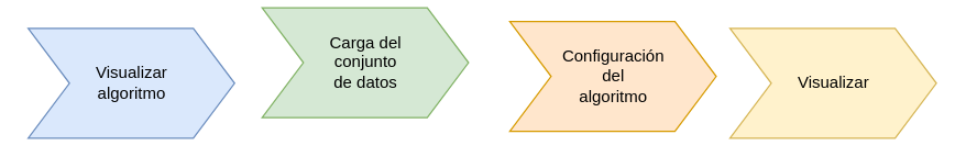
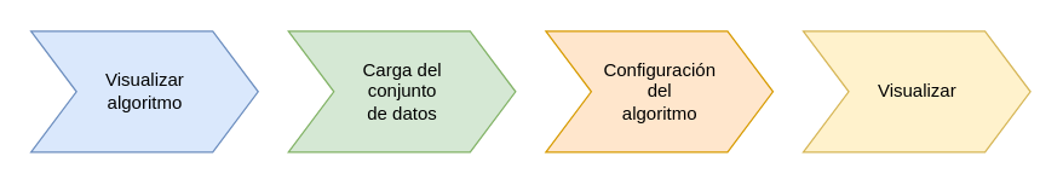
- <mxCell id="4" value="&lt;div&gt;Carga del&lt;/div&gt;&lt;div&gt;conjunto&lt;/div&gt;&lt;div&gt;de datos&lt;br&gt;&lt;/div&gt;" style="html=1;shadow=0;dashed=0;align=center;verticalAlign=middle;shape=mxgraph.arrows2.arrow;dy=0;dx=30;notch=30;fillColor=#d5e8d4;strokeColor=#82b366;" vertex="1" parent="1"><mxGeometry x="190" y="5" width="150" height="80" as="geometry" /></mxCell>
+ <mxCell id="4" value="&lt;div&gt;Carga del&lt;/div&gt;&lt;div&gt;conjunto&lt;/div&gt;&lt;div&gt;de datos&lt;br&gt;&lt;/div&gt;" style="html=1;shadow=0;dashed=0;align=center;verticalAlign=middle;shape=mxgraph.arrows2.arrow;dy=0;dx=30;notch=30;fillColor=#d5e8d4;strokeColor=#82b366;" vertex="1" parent="1"><mxGeometry x="190" y="20" width="150" height="80" as="geometry" /></mxCell>
- <mxCell id="5" value="&lt;div&gt;Configuración&lt;/div&gt;&lt;div&gt;del&lt;/div&gt;&lt;div&gt;algoritmo&lt;br&gt;&lt;/div&gt;" style="html=1;shadow=0;dashed=0;align=center;verticalAlign=middle;shape=mxgraph.arrows2.arrow;dy=0;dx=30;notch=30;fillColor=#ffe6cc;strokeColor=#d79b00;" vertex="1" parent="1"><mxGeometry x="370" y="15" width="150" height="80" as="geometry" /></mxCell>
+ <mxCell id="5" value="&lt;div&gt;Configuración&lt;/div&gt;&lt;div&gt;del&lt;/div&gt;&lt;div&gt;algoritmo&lt;br&gt;&lt;/div&gt;" style="html=1;shadow=0;dashed=0;align=center;verticalAlign=middle;shape=mxgraph.arrows2.arrow;dy=0;dx=30;notch=30;fillColor=#ffe6cc;strokeColor=#d79b00;" vertex="1" parent="1"><mxGeometry x="360" y="20" width="150" height="80" as="geometry" /></mxCell>
